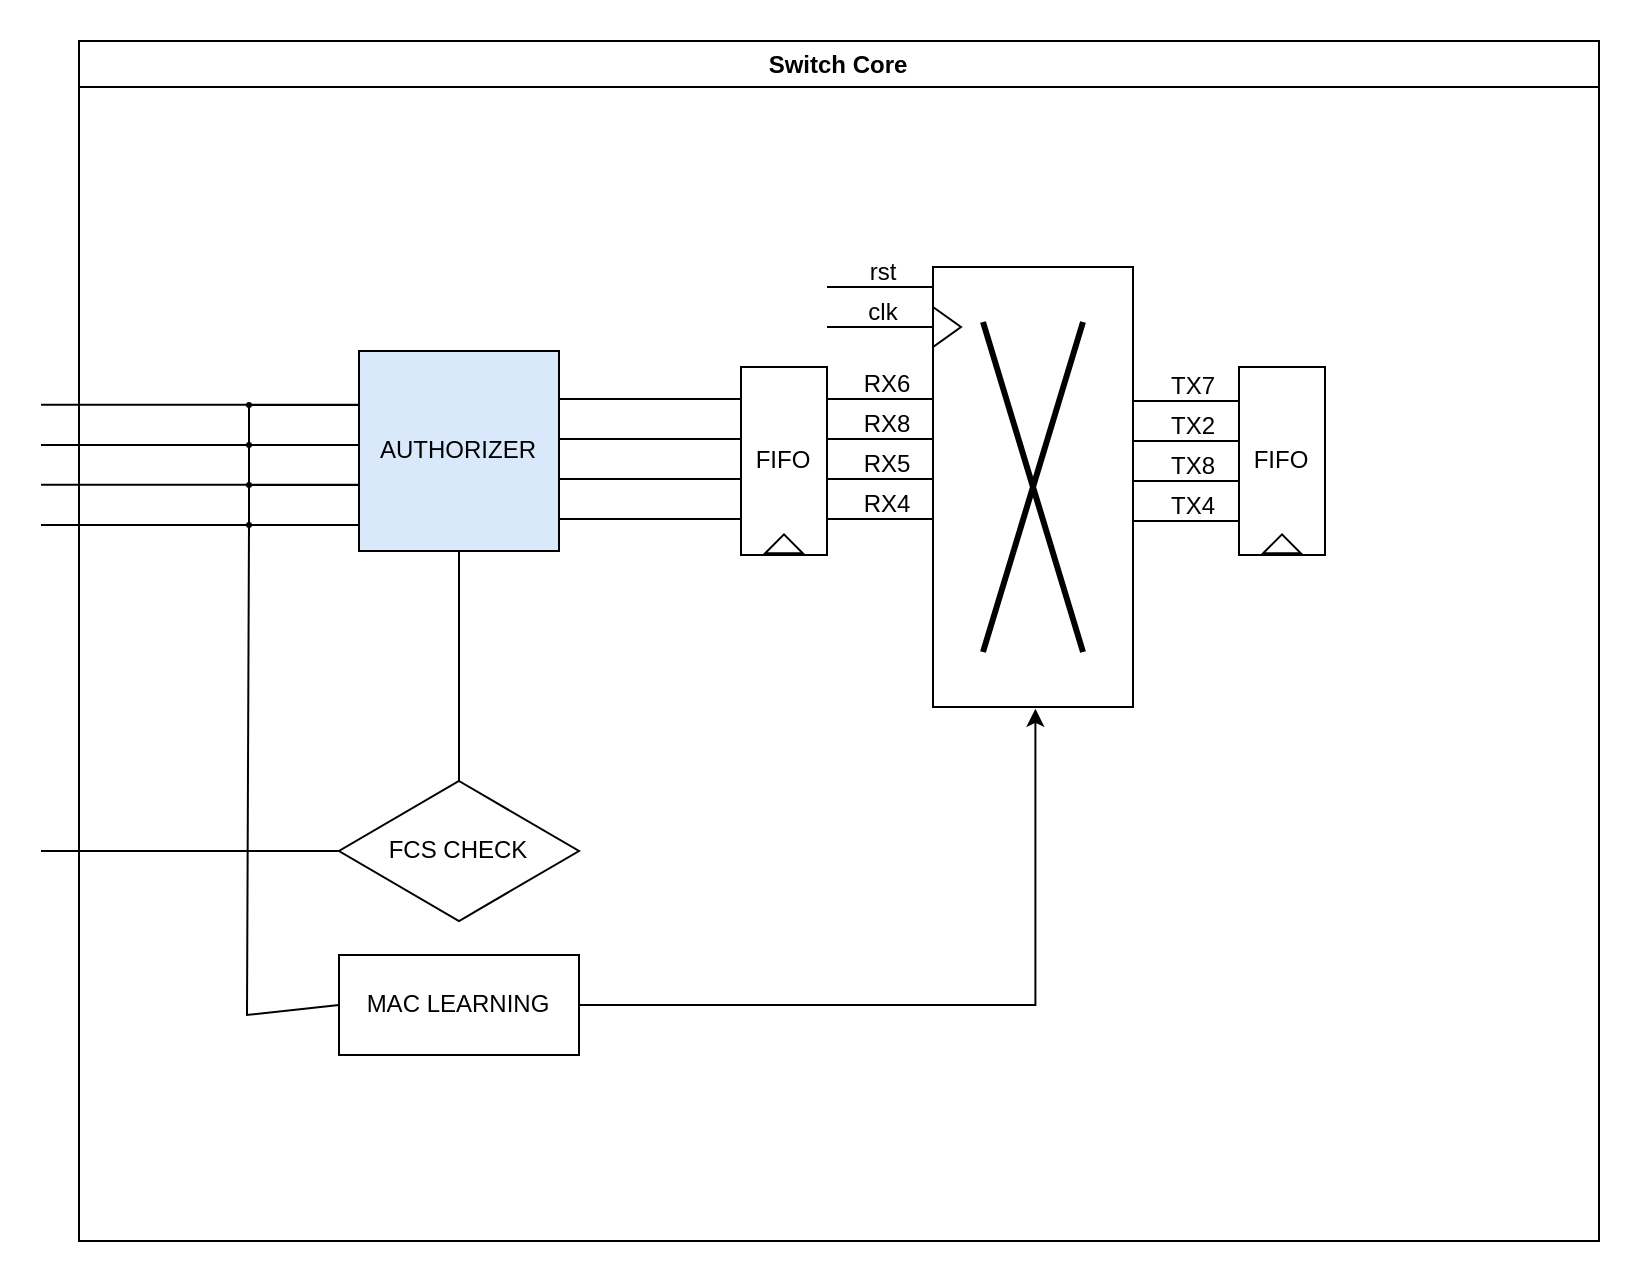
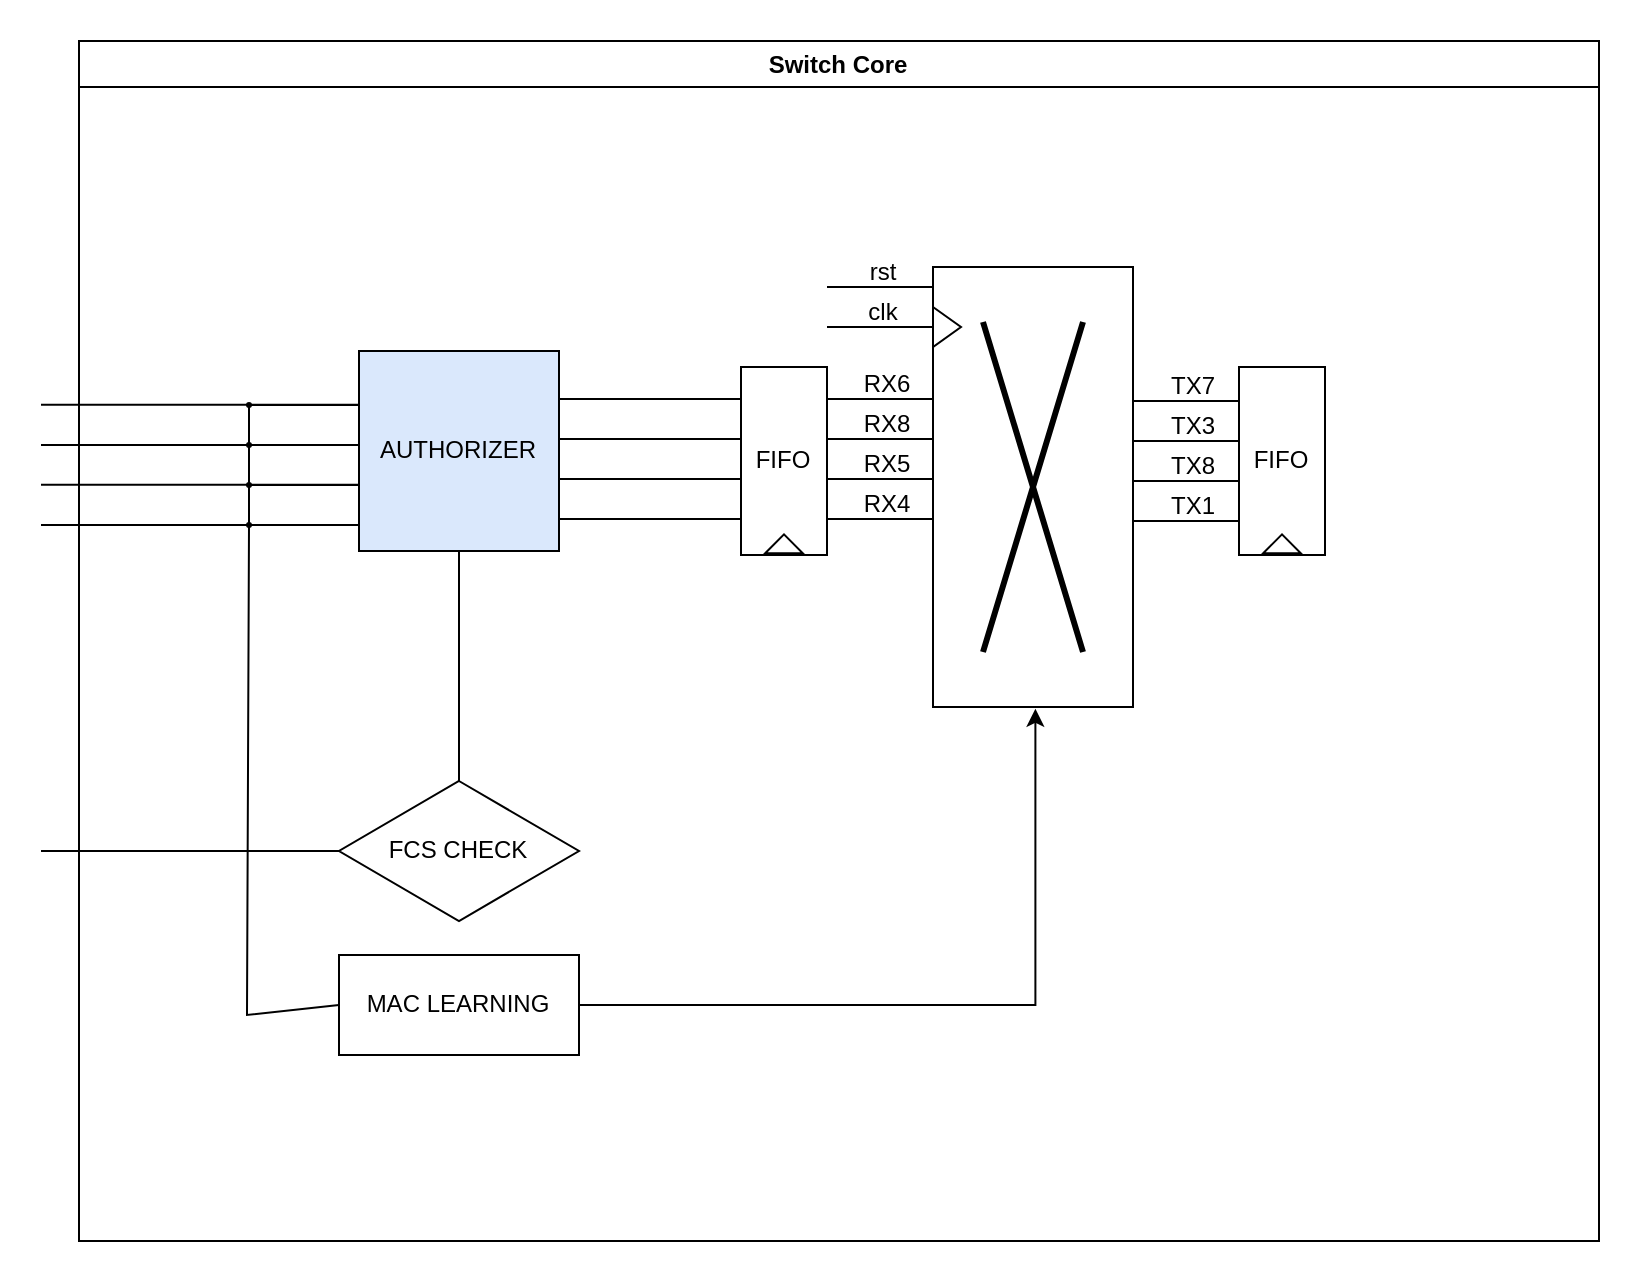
- <mxCell id="12" value="TX2" style="text;html=1;align=center;verticalAlign=middle;resizable=0;points=[];autosize=1;strokeColor=none;fillColor=none;" vertex="1" parent="10"><mxGeometry x="5" y="20" width="50" height="30" as="geometry" /></mxCell>
+ <mxCell id="12" value="TX3" style="text;html=1;align=center;verticalAlign=middle;resizable=0;points=[];autosize=1;strokeColor=none;fillColor=none;" vertex="1" parent="10"><mxGeometry x="5" y="20" width="50" height="30" as="geometry" /></mxCell>
- <mxCell id="16" value="TX4" style="text;html=1;align=center;verticalAlign=middle;resizable=0;points=[];autosize=1;strokeColor=none;fillColor=none;" vertex="1" parent="10"><mxGeometry x="5" y="60" width="50" height="30" as="geometry" /></mxCell>
+ <mxCell id="16" value="TX1" style="text;html=1;align=center;verticalAlign=middle;resizable=0;points=[];autosize=1;strokeColor=none;fillColor=none;" vertex="1" parent="10"><mxGeometry x="5" y="60" width="50" height="30" as="geometry" /></mxCell>
